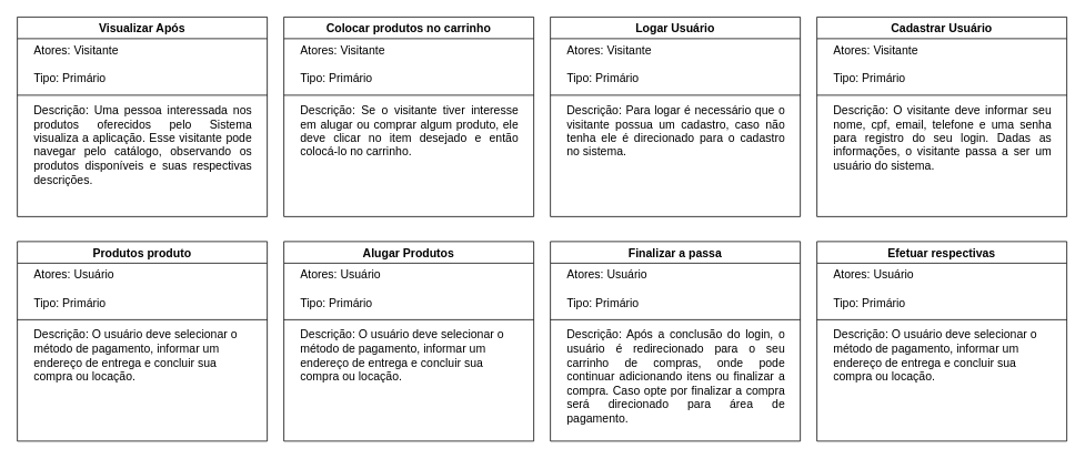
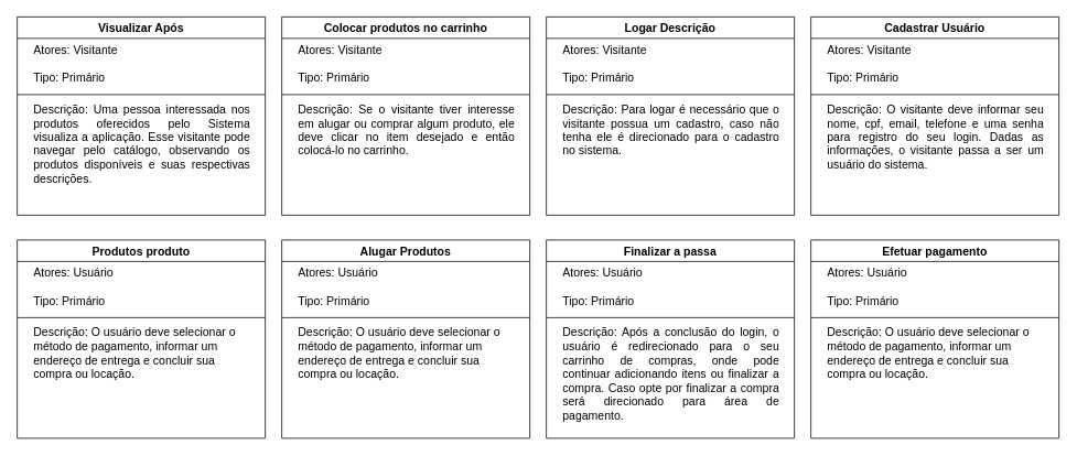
- <mxCell id="6" value="Logar Usuário" style="swimlane;fontStyle=1;align=center;verticalAlign=top;childLayout=stackLayout;horizontal=1;startSize=26;horizontalStack=0;resizeParent=1;resizeParentMax=0;resizeLast=0;collapsible=1;marginBottom=0;whiteSpace=wrap;html=1;fontSize=14;labelBackgroundColor=none;spacing=0;spacingLeft=20;spacingBottom=0;spacingTop=1;spacingRight=20;" parent="1" vertex="1"><mxGeometry x="660" y="20" width="300" height="240" as="geometry" /></mxCell>
+ <mxCell id="6" value="Logar Descrição" style="swimlane;fontStyle=1;align=center;verticalAlign=top;childLayout=stackLayout;horizontal=1;startSize=26;horizontalStack=0;resizeParent=1;resizeParentMax=0;resizeLast=0;collapsible=1;marginBottom=0;whiteSpace=wrap;html=1;fontSize=14;labelBackgroundColor=none;spacing=0;spacingLeft=20;spacingBottom=0;spacingTop=1;spacingRight=20;" parent="1" vertex="1"><mxGeometry x="660" y="20" width="300" height="240" as="geometry" /></mxCell>
- <mxCell id="22" value="Efetuar respectivas" style="swimlane;fontStyle=1;align=center;verticalAlign=top;childLayout=stackLayout;horizontal=1;startSize=26;horizontalStack=0;resizeParent=1;resizeParentMax=0;resizeLast=0;collapsible=1;marginBottom=0;whiteSpace=wrap;html=1;fontSize=14;labelBackgroundColor=none;spacing=0;spacingLeft=20;spacingBottom=0;spacingTop=1;spacingRight=20;" parent="1" vertex="1"><mxGeometry x="980" y="290" width="300" height="240" as="geometry" /></mxCell>
+ <mxCell id="22" value="Efetuar pagamento" style="swimlane;fontStyle=1;align=center;verticalAlign=top;childLayout=stackLayout;horizontal=1;startSize=26;horizontalStack=0;resizeParent=1;resizeParentMax=0;resizeLast=0;collapsible=1;marginBottom=0;whiteSpace=wrap;html=1;fontSize=14;labelBackgroundColor=none;spacing=0;spacingLeft=20;spacingBottom=0;spacingTop=1;spacingRight=20;" parent="1" vertex="1"><mxGeometry x="980" y="290" width="300" height="240" as="geometry" /></mxCell>
